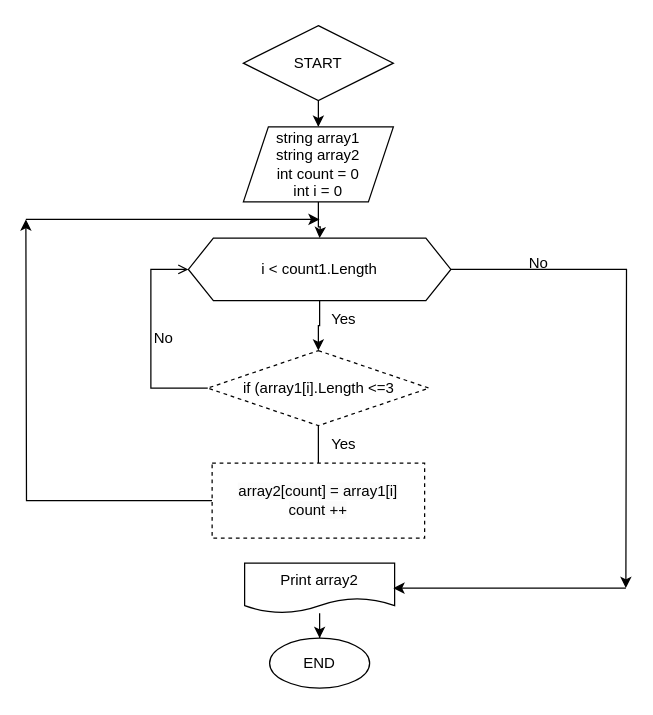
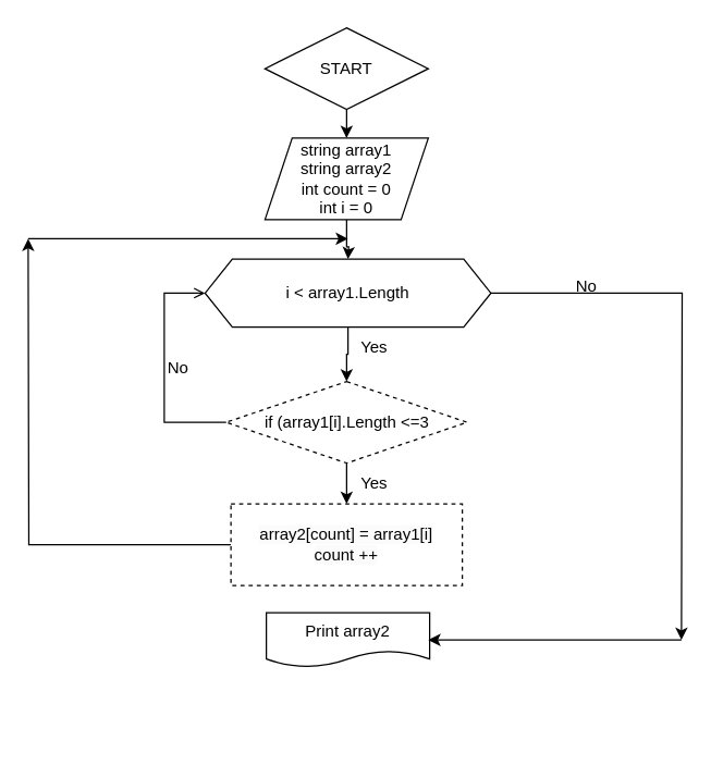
- <mxCell id="19" value="i &amp;lt; count1.Length" style="shape=hexagon;perimeter=hexagonPerimeter2;whiteSpace=wrap;html=1;fixedSize=1;" vertex="1" parent="1"><mxGeometry x="150" y="190" width="210" height="50" as="geometry" /></mxCell>
+ <mxCell id="19" value="i &amp;lt; array1.Length" style="shape=hexagon;perimeter=hexagonPerimeter2;whiteSpace=wrap;html=1;fixedSize=1;" vertex="1" parent="1"><mxGeometry x="150" y="190" width="210" height="50" as="geometry" /></mxCell>
- <mxCell id="8" value="" style="edgeStyle=orthogonalEdgeStyle;rounded=0;orthogonalLoop=1;jettySize=auto;html=1;endArrow=none;" edge="1" parent="1" source="9" target="15"><mxGeometry relative="1" as="geometry" /></mxCell>
+ <mxCell id="8" value="" style="edgeStyle=orthogonalEdgeStyle;rounded=0;orthogonalLoop=1;jettySize=auto;html=1;" edge="1" parent="1" source="9" target="15"><mxGeometry relative="1" as="geometry" /></mxCell>
- <mxCell id="10" value="" style="edgeStyle=orthogonalEdgeStyle;rounded=0;orthogonalLoop=1;jettySize=auto;html=1;" edge="1" parent="1" source="16" target="11"><mxGeometry relative="1" as="geometry"><mxPoint x="254" y="450" as="sourcePoint" /></mxGeometry></mxCell>
- <mxCell id="11" value="END" style="ellipse;whiteSpace=wrap;html=1;" vertex="1" parent="1"><mxGeometry x="215" y="510" width="80" height="40" as="geometry" /></mxCell>
